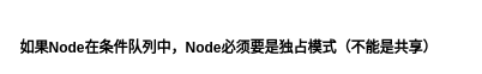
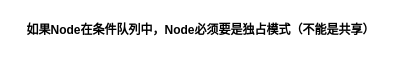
- <mxCell id="2" value="如果Node在条件队列中，Node必须要是独占模式（不能是共享）" style="text;html=1;align=center;verticalAlign=middle;resizable=0;points=[];autosize=1;fontStyle=1" vertex="1" parent="1"><mxGeometry x="10" y="30" width="360" height="20" as="geometry" /></mxCell>
+ <mxCell id="2" value="如果Node在条件队列中，Node必须要是独占模式（不能是共享）" style="text;html=1;align=center;verticalAlign=middle;resizable=0;points=[];autosize=1;fontStyle=1" vertex="1" parent="1"><mxGeometry x="20" y="20" width="360" height="20" as="geometry" /></mxCell>
